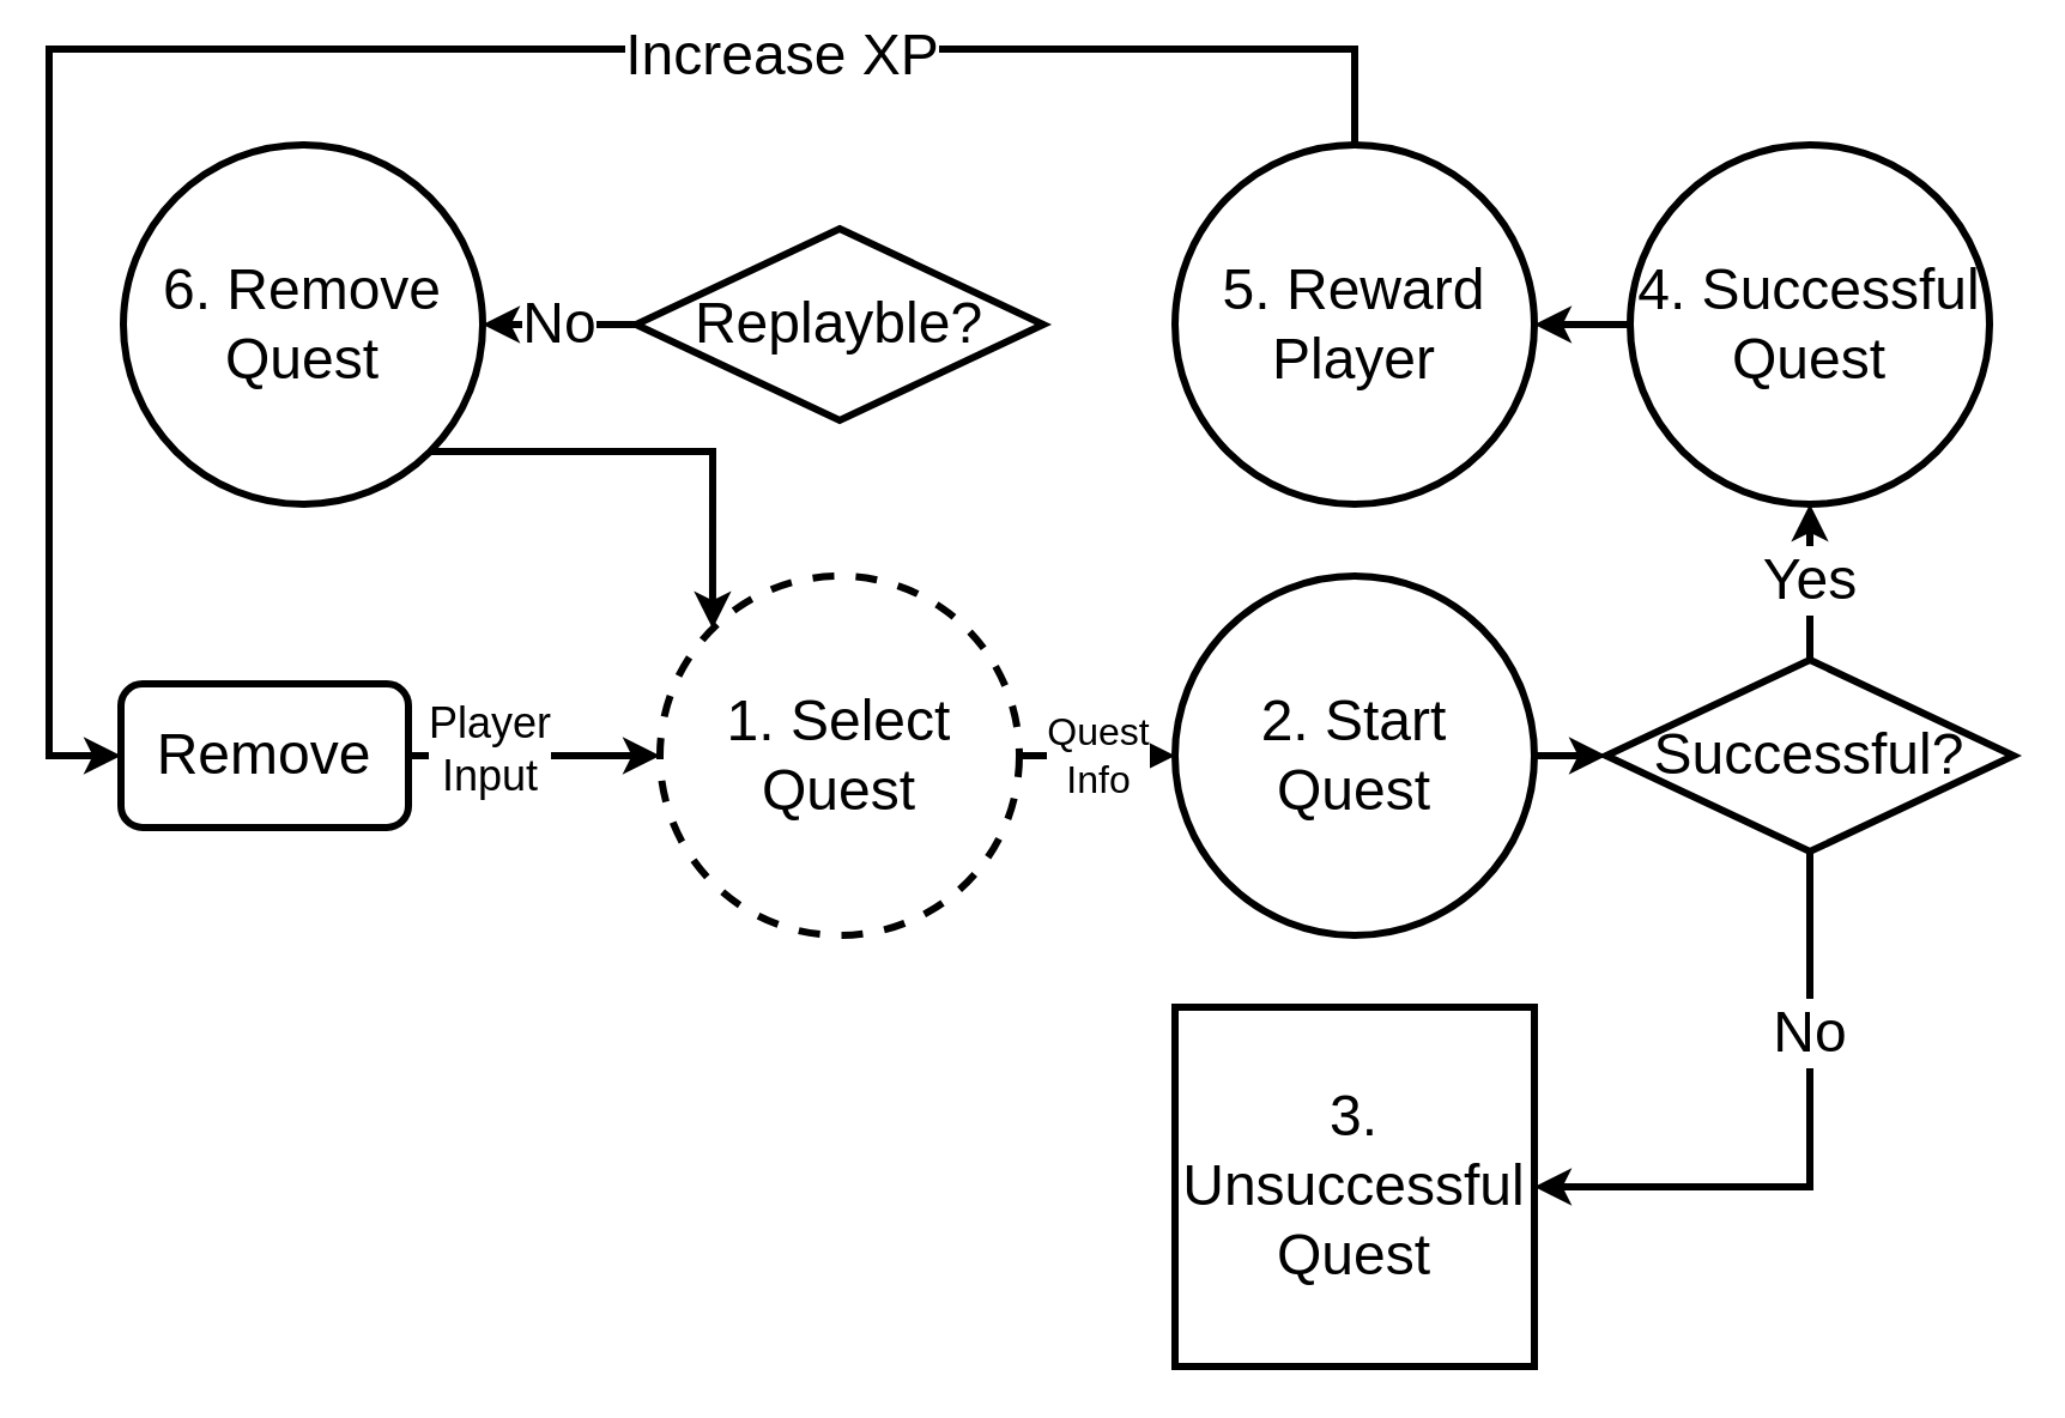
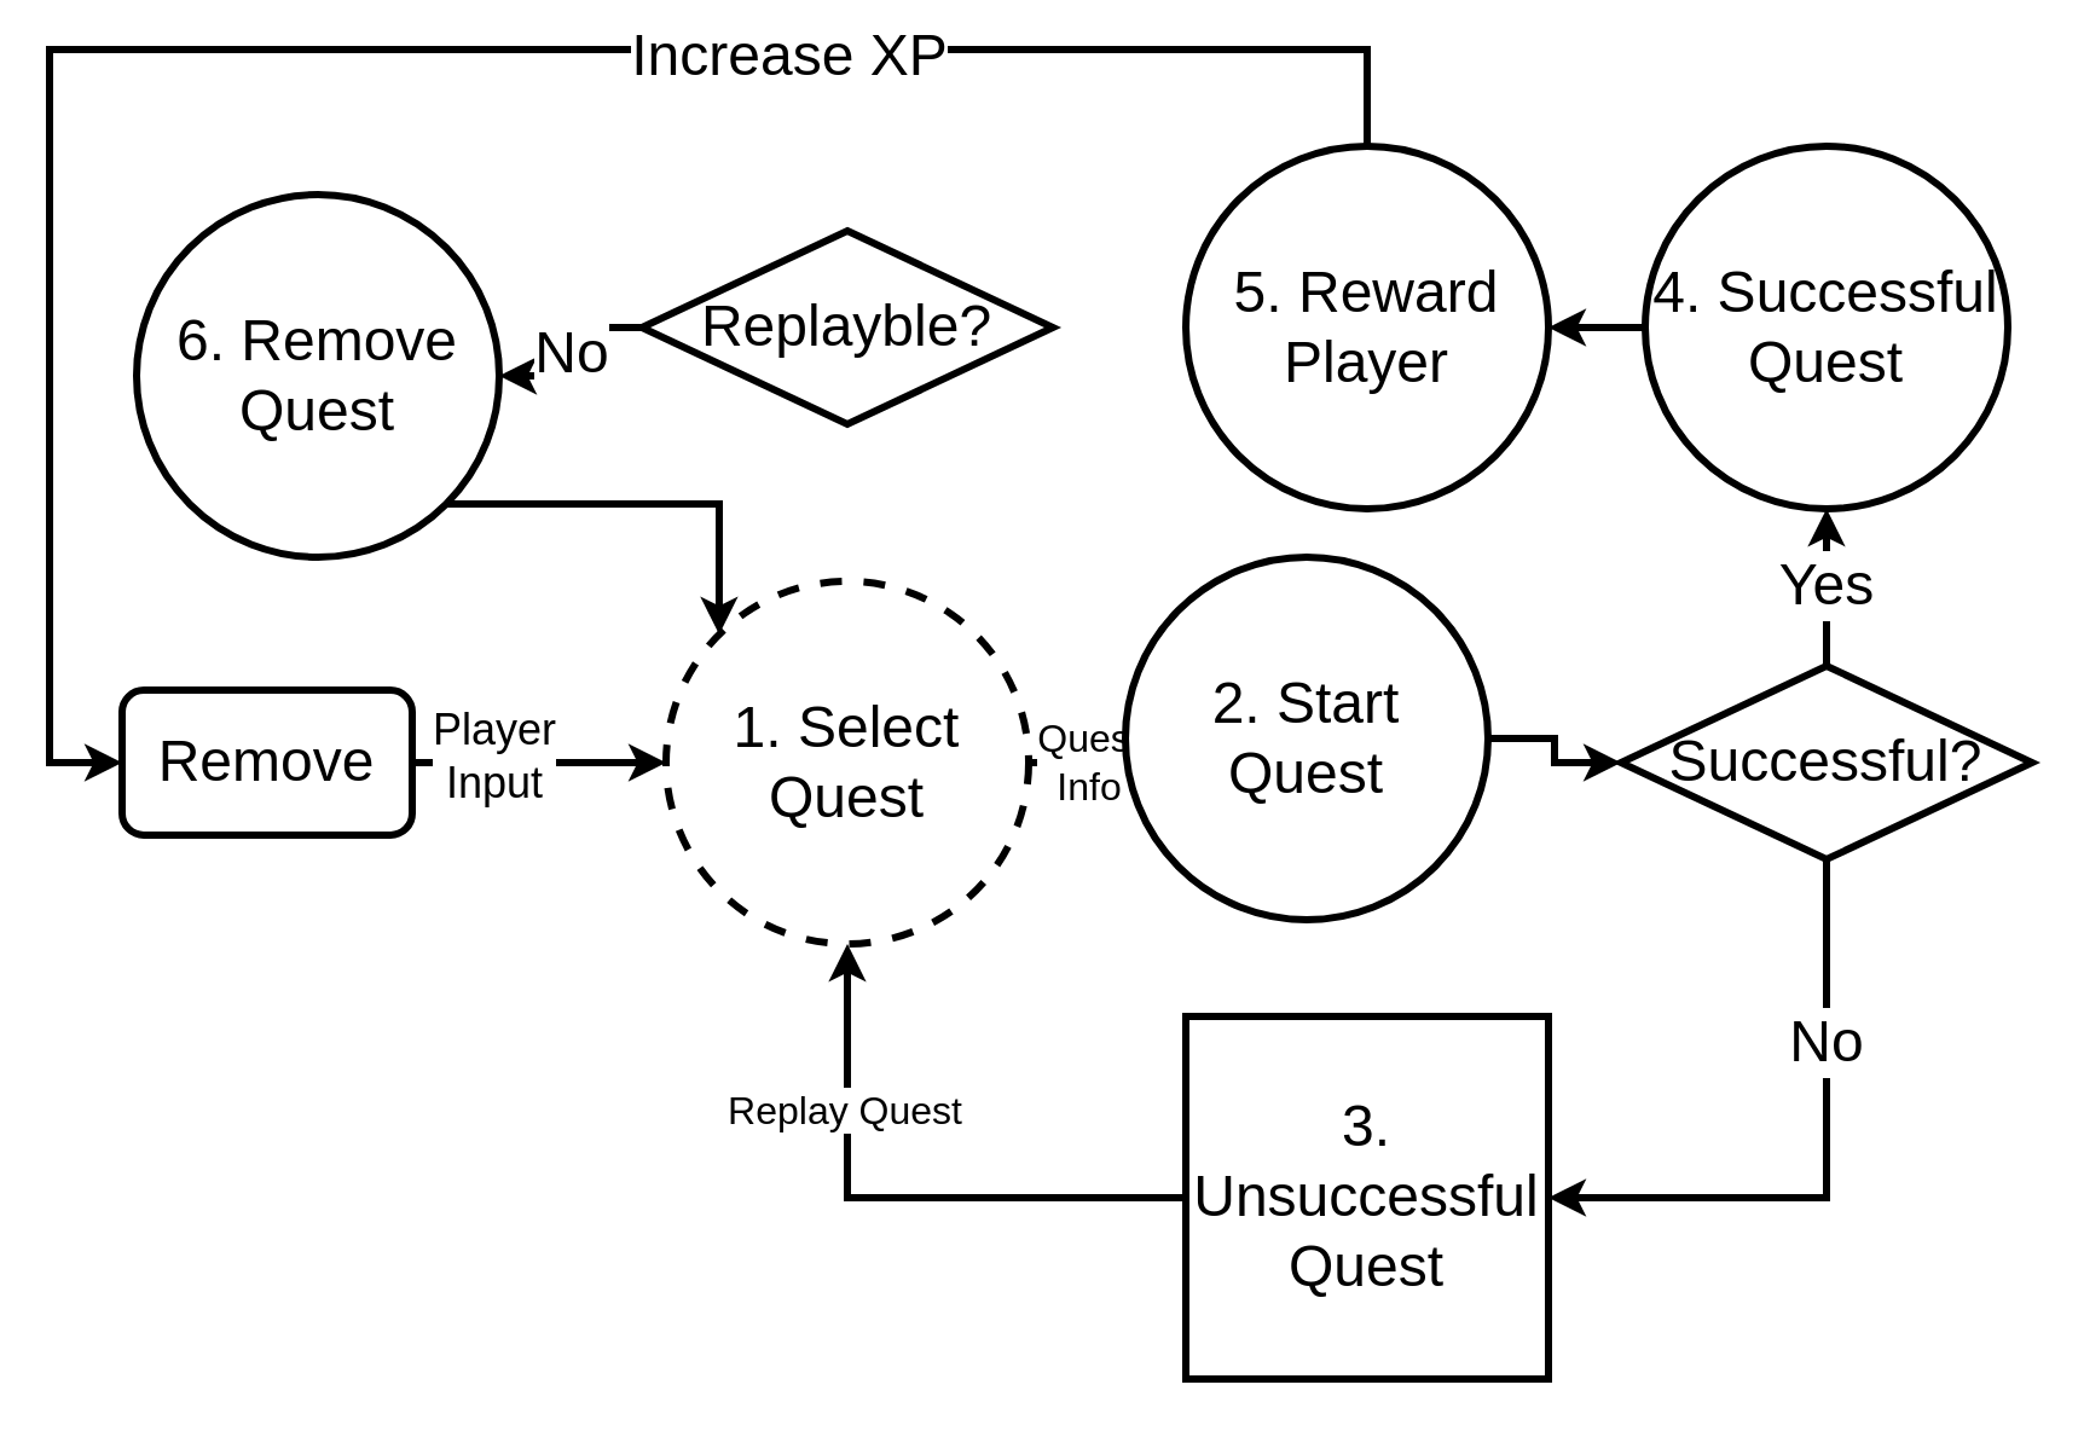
- <mxCell id="23" value="&lt;div&gt;6. Remove&lt;/div&gt;&lt;div&gt;Quest&lt;br&gt;&lt;/div&gt;" style="ellipse;whiteSpace=wrap;html=1;aspect=fixed;fontSize=24;strokeWidth=3;" vertex="1" parent="1"><mxGeometry x="51" y="60" width="150" height="150" as="geometry" /></mxCell>
+ <mxCell id="23" value="&lt;div&gt;6. Remove&lt;/div&gt;&lt;div&gt;Quest&lt;br&gt;&lt;/div&gt;" style="ellipse;whiteSpace=wrap;html=1;aspect=fixed;fontSize=24;strokeWidth=3;" vertex="1" parent="1"><mxGeometry x="56" y="80" width="150" height="150" as="geometry" /></mxCell>
- <mxCell id="8" value="2. Start Quest" style="ellipse;whiteSpace=wrap;html=1;aspect=fixed;fontSize=24;strokeWidth=3;" vertex="1" parent="1"><mxGeometry x="490" y="240" width="150" height="150" as="geometry" /></mxCell>
+ <mxCell id="8" value="2. Start Quest" style="ellipse;whiteSpace=wrap;html=1;aspect=fixed;fontSize=24;strokeWidth=3;" vertex="1" parent="1"><mxGeometry x="465" y="230" width="150" height="150" as="geometry" /></mxCell>
+ <mxCell id="12" style="edgeStyle=orthogonalEdgeStyle;rounded=0;orthogonalLoop=1;jettySize=auto;html=1;exitX=0;exitY=0.5;exitDx=0;exitDy=0;fontSize=24;strokeWidth=3;" edge="1" parent="1" source="14" target="6"><mxGeometry relative="1" as="geometry" /></mxCell>
+ <mxCell id="13" value="Replay Quest" style="edgeLabel;html=1;align=center;verticalAlign=middle;resizable=0;points=[];fontSize=16;" vertex="1" connectable="0" parent="12"><mxGeometry x="0.438" y="2" relative="1" as="geometry"><mxPoint y="-1" as="offset" /></mxGeometry></mxCell>
